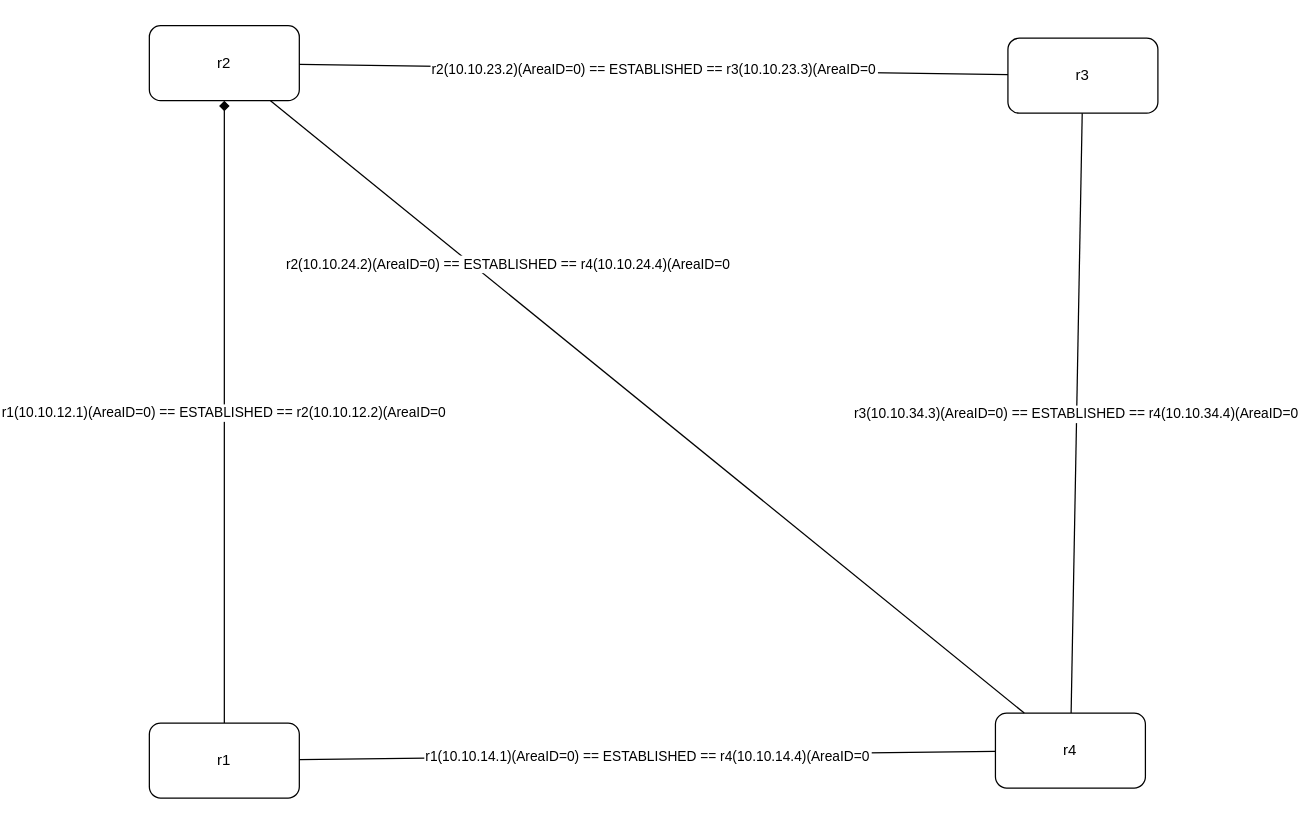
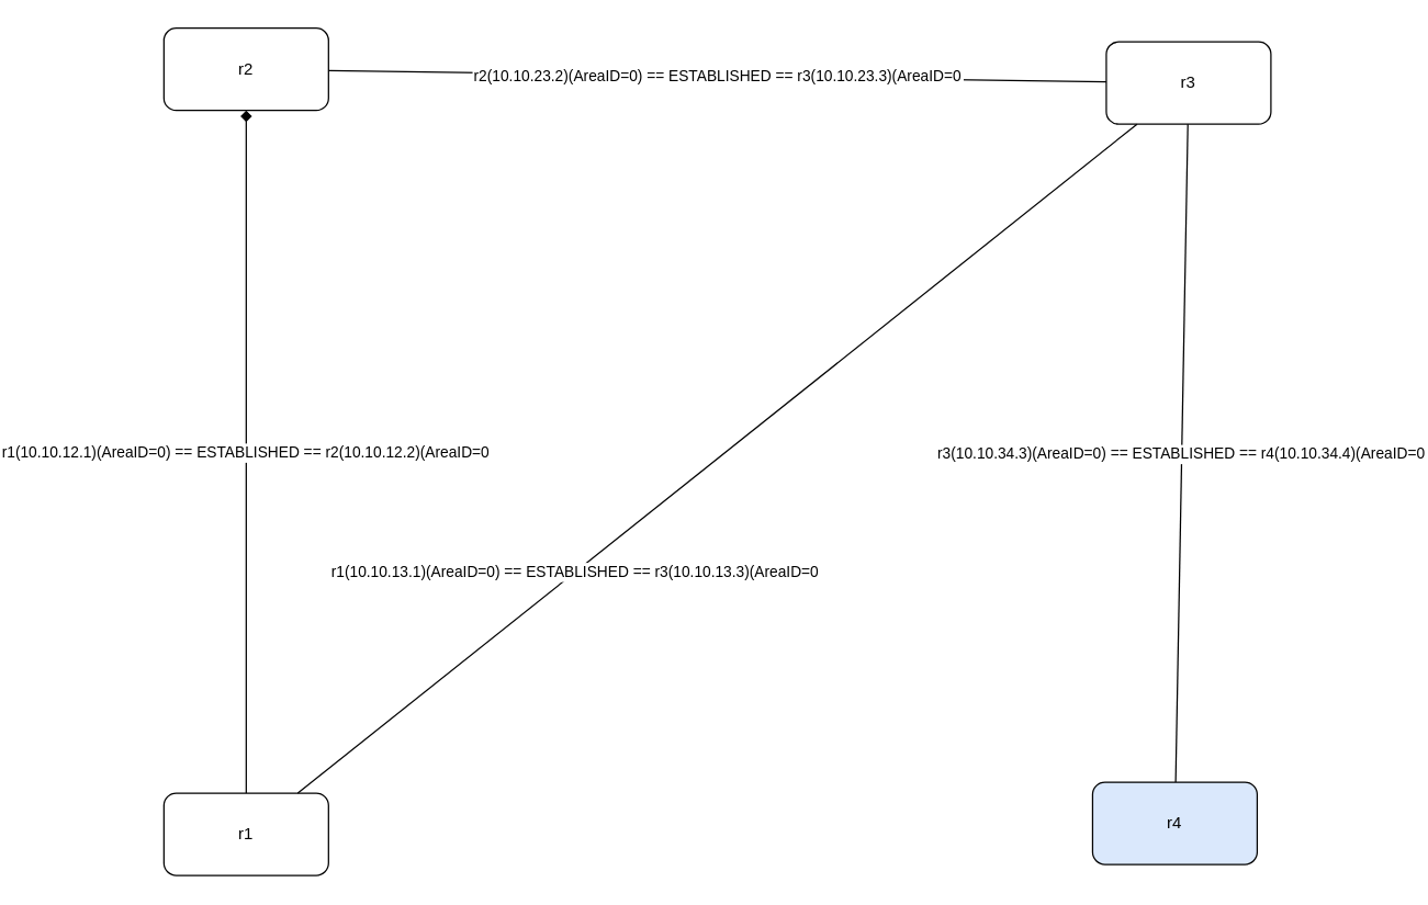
- <mxCell id="4" value="r2(10.10.24.2)(AreaID=0) == ESTABLISHED == r4(10.10.24.4)(AreaID=0" style="endArrow=none;" parent="1" source="2" target="3" edge="1"><mxGeometry x="-0.409" y="19" relative="1" as="geometry"><mxPoint as="offset" /></mxGeometry></mxCell>
+ <mxCell id="10" value="r1(10.10.13.1)(AreaID=0) == ESTABLISHED == r3(10.10.13.3)(AreaID=0" style="endArrow=none;" parent="1" source="7" target="5" edge="1"><mxGeometry x="-0.338" relative="1" as="geometry"><mxPoint as="offset" /></mxGeometry></mxCell>
- <mxCell id="3" value="r4" style="rounded=1;whiteSpace=wrap;html=1;" parent="1" vertex="1"><mxGeometry x="697" y="570" width="120" height="60" as="geometry" /></mxCell>
+ <mxCell id="3" value="r4" style="rounded=1;whiteSpace=wrap;html=1;fillColor=#dae8fc;" parent="1" vertex="1"><mxGeometry x="697" y="570" width="120" height="60" as="geometry" /></mxCell>
- <mxCell id="8" value="r1(10.10.14.1)(AreaID=0) == ESTABLISHED == r4(10.10.14.4)(AreaID=0" style="endArrow=none;" parent="1" source="7" target="3" edge="1"><mxGeometry relative="1" as="geometry" /></mxCell>
